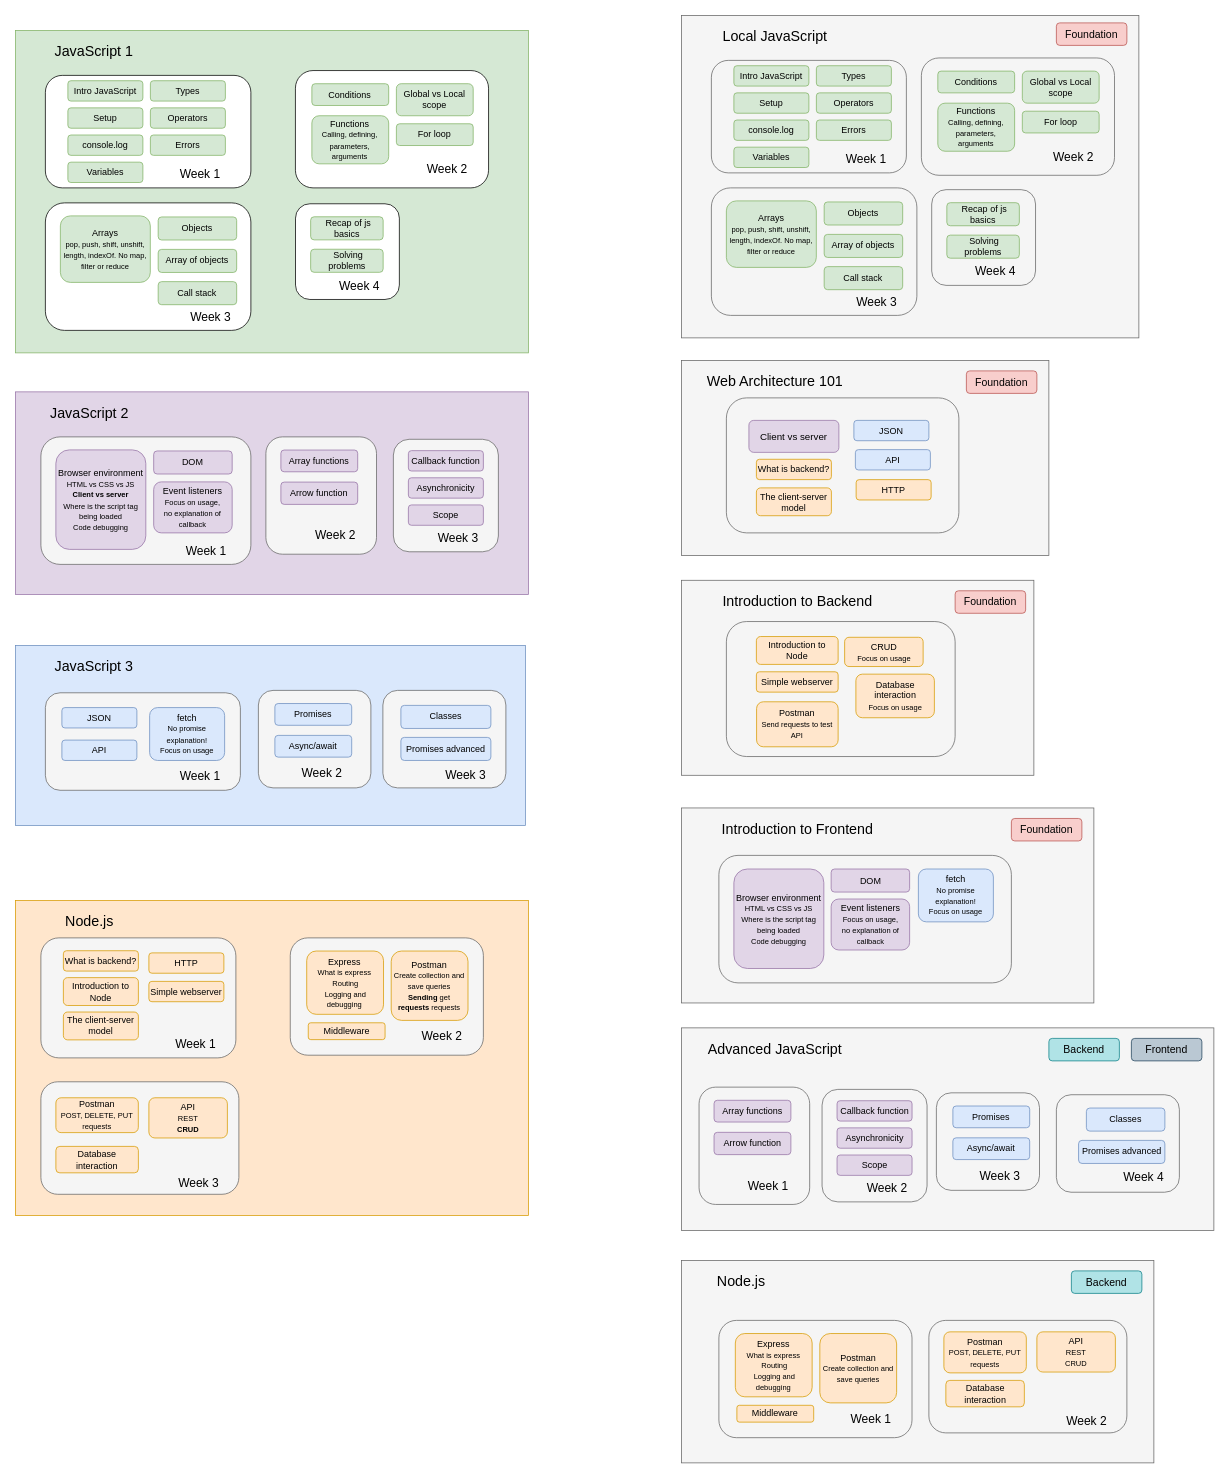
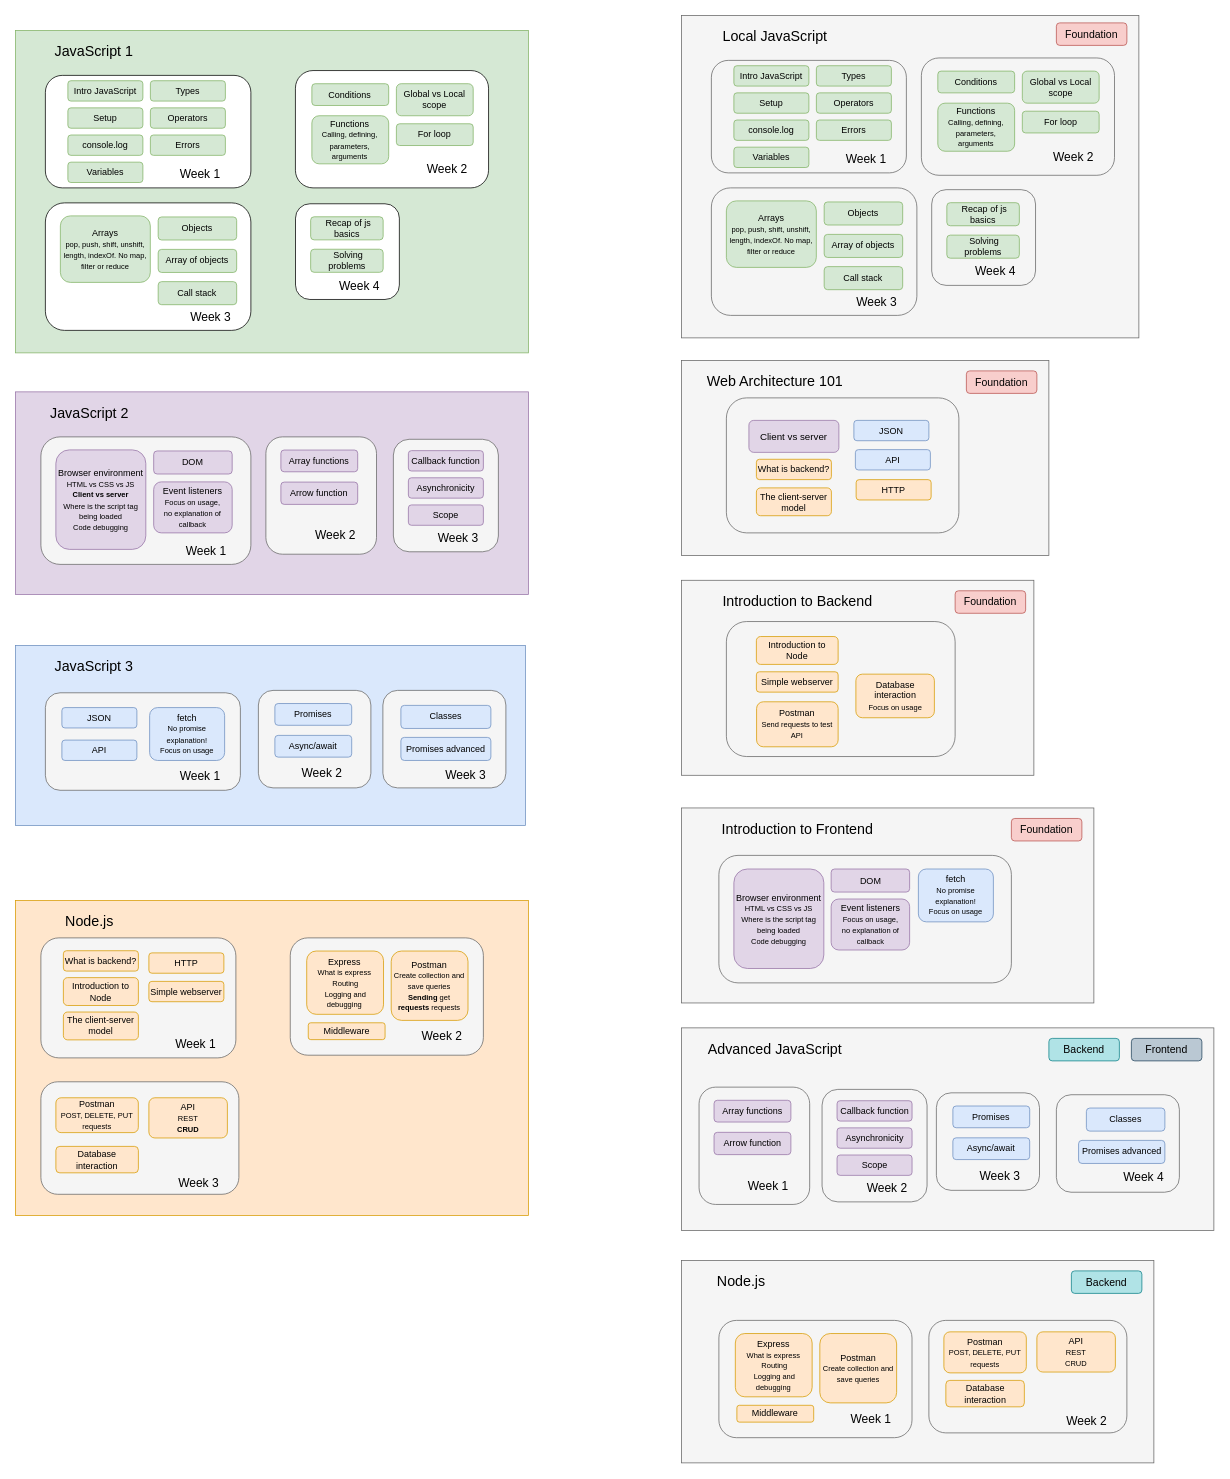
- <mxCell id="97" value="&lt;font style=&quot;&quot;&gt;&lt;font&gt;CRUD&lt;/font&gt;&lt;br&gt;&lt;span style=&quot;font-size: 10px;&quot;&gt;Focus on usage&lt;/span&gt;&lt;/font&gt;" style="rounded=1;whiteSpace=wrap;html=1;fillColor=#ffe6cc;strokeColor=#d79b00;container=0;" parent="1" vertex="1"><mxGeometry x="1125.67" y="849.21" width="104.67" height="39" as="geometry" /></mxCell>
